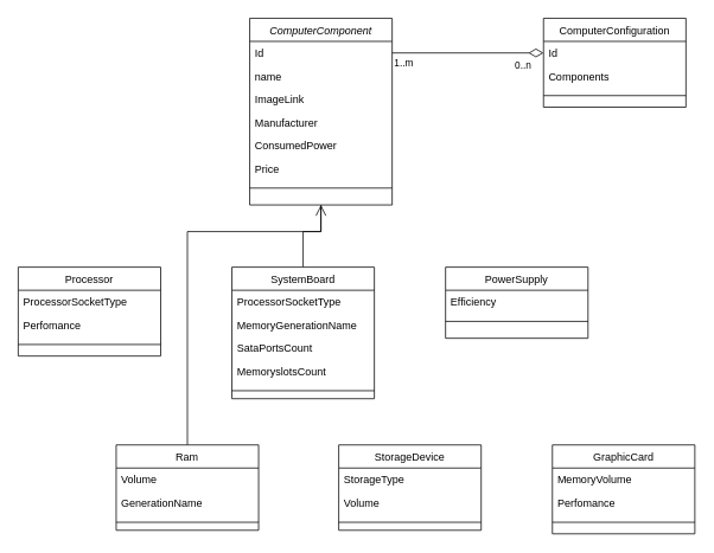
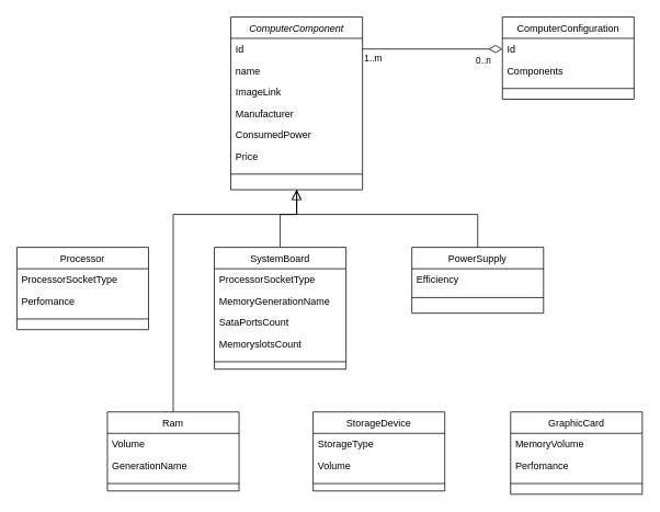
+ <mxCell id="21" style="edgeStyle=orthogonalEdgeStyle;rounded=0;orthogonalLoop=1;jettySize=auto;html=1;exitX=0.5;exitY=0;exitDx=0;exitDy=0;entryX=0.5;entryY=1;entryDx=0;entryDy=0;endArrow=block;endFill=0;endSize=10;" edge="1" parent="1" source="22" target="5"><mxGeometry relative="1" as="geometry"><Array as="points"><mxPoint x="580" y="260" /><mxPoint x="360" y="260" /></Array></mxGeometry></mxCell>
